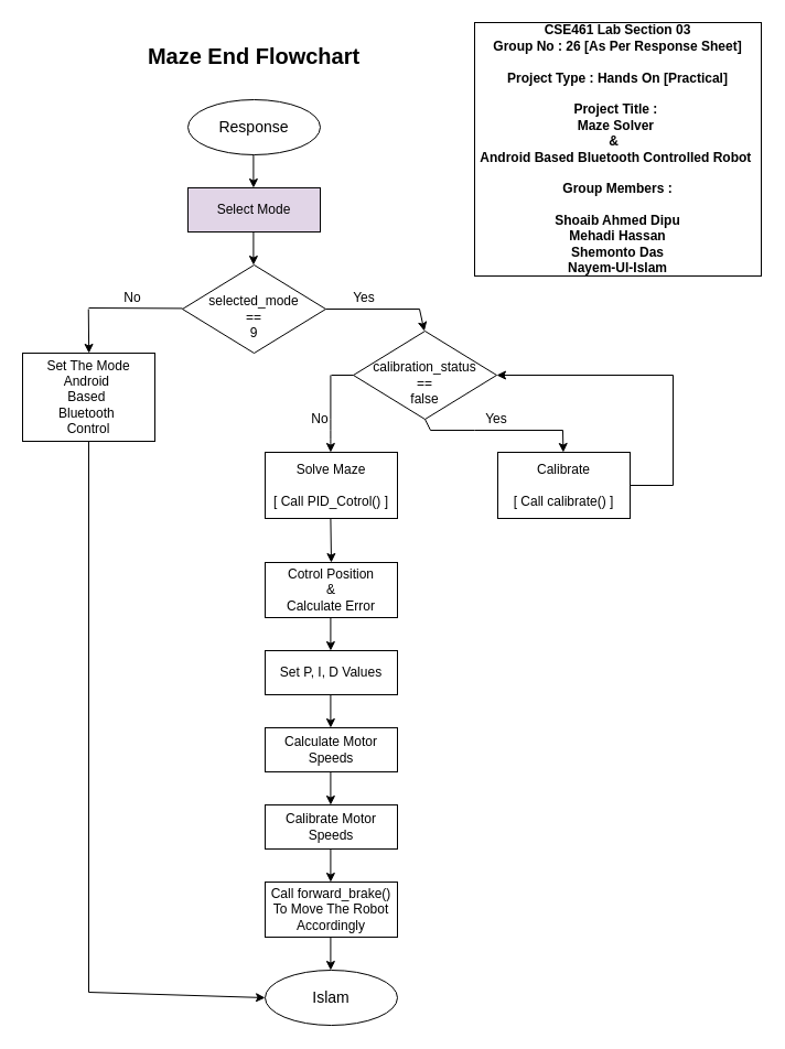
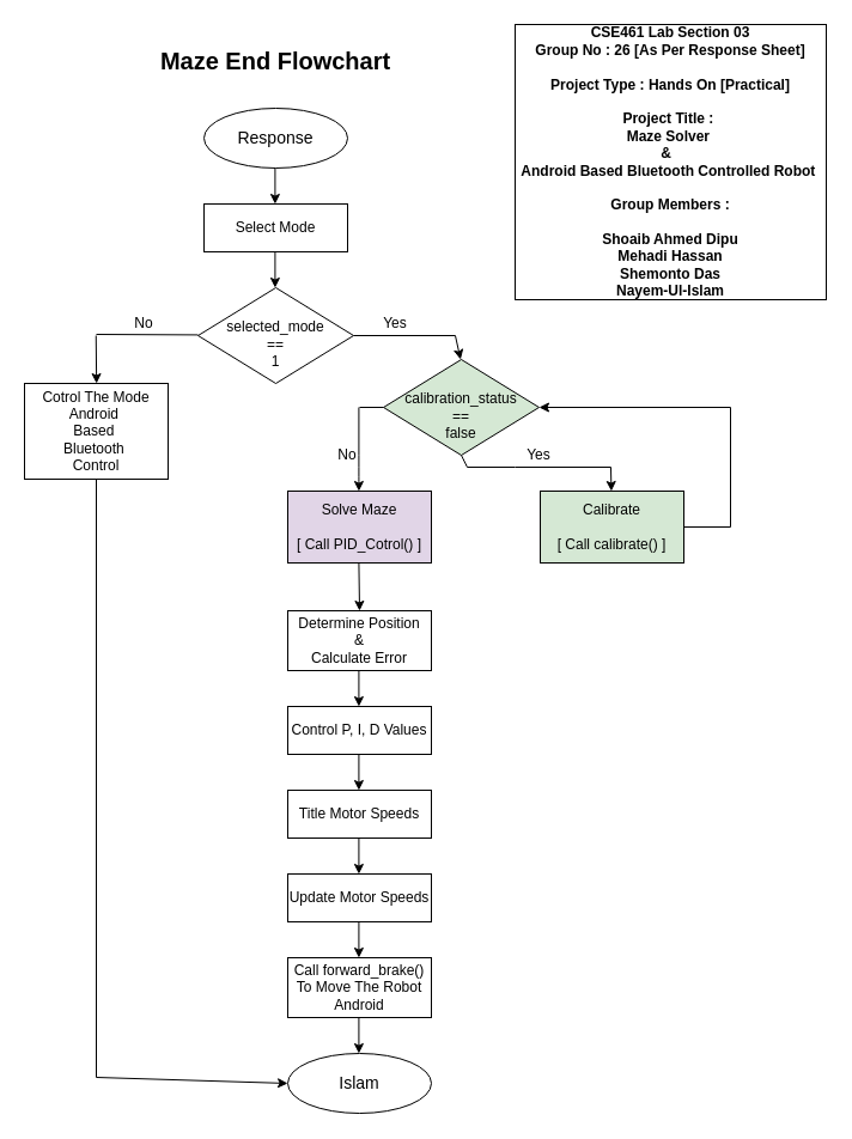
- <mxCell id="2" value="Select Mode" style="rounded=0;whiteSpace=wrap;html=1;fillColor=#e1d5e7;" parent="1" vertex="1"><mxGeometry x="170" y="170" width="120" height="40" as="geometry" /></mxCell>
+ <mxCell id="2" value="Select Mode" style="rounded=0;whiteSpace=wrap;html=1;" parent="1" vertex="1"><mxGeometry x="170" y="170" width="120" height="40" as="geometry" /></mxCell>
- <mxCell id="3" value="&lt;br&gt;selected_mode &lt;br&gt;== &lt;br&gt;9" style="rhombus;whiteSpace=wrap;html=1;" parent="1" vertex="1"><mxGeometry x="165" y="240" width="130" height="80" as="geometry" /></mxCell>
+ <mxCell id="3" value="&lt;br&gt;selected_mode &lt;br&gt;== &lt;br&gt;1" style="rhombus;whiteSpace=wrap;html=1;" parent="1" vertex="1"><mxGeometry x="165" y="240" width="130" height="80" as="geometry" /></mxCell>
- <mxCell id="4" value="&lt;br&gt;calibration_status &lt;br&gt;== &lt;br&gt;false" style="rhombus;whiteSpace=wrap;html=1;" parent="1" vertex="1"><mxGeometry x="320" y="300" width="130" height="80" as="geometry" /></mxCell>
+ <mxCell id="4" value="&lt;br&gt;calibration_status &lt;br&gt;== &lt;br&gt;false" style="rhombus;whiteSpace=wrap;html=1;fillColor=#d5e8d4;" parent="1" vertex="1"><mxGeometry x="320" y="300" width="130" height="80" as="geometry" /></mxCell>
- <mxCell id="13" value="&lt;br&gt;&lt;div&gt;Set The Mode&lt;/div&gt;&lt;div&gt;Android&amp;nbsp;&lt;/div&gt;&lt;div&gt;Based&amp;nbsp;&lt;/div&gt;&lt;div&gt;Bluetooth&amp;nbsp;&lt;/div&gt;&lt;div&gt;Control&lt;/div&gt;&lt;div&gt;&lt;br&gt;&lt;/div&gt;" style="rounded=0;whiteSpace=wrap;html=1;" parent="1" vertex="1"><mxGeometry x="20" y="320" width="120" height="80" as="geometry" /></mxCell>
+ <mxCell id="13" value="&lt;br&gt;&lt;div&gt;Cotrol The Mode&lt;/div&gt;&lt;div&gt;Android&amp;nbsp;&lt;/div&gt;&lt;div&gt;Based&amp;nbsp;&lt;/div&gt;&lt;div&gt;Bluetooth&amp;nbsp;&lt;/div&gt;&lt;div&gt;Control&lt;/div&gt;&lt;div&gt;&lt;br&gt;&lt;/div&gt;" style="rounded=0;whiteSpace=wrap;html=1;" parent="1" vertex="1"><mxGeometry x="20" y="320" width="120" height="80" as="geometry" /></mxCell>
- <mxCell id="6" value="Solve Maze&lt;br&gt;&lt;br&gt;[ Call PID_Cotrol() ]" style="rounded=0;whiteSpace=wrap;html=1;" parent="1" vertex="1"><mxGeometry x="240" y="410" width="120" height="60" as="geometry" /></mxCell>
+ <mxCell id="6" value="Solve Maze&lt;br&gt;&lt;br&gt;[ Call PID_Cotrol() ]" style="rounded=0;whiteSpace=wrap;html=1;fillColor=#e1d5e7;" parent="1" vertex="1"><mxGeometry x="240" y="410" width="120" height="60" as="geometry" /></mxCell>
- <mxCell id="5" value="Calibrate&lt;br&gt;&lt;br&gt;[ Call calibrate() ]" style="rounded=0;whiteSpace=wrap;html=1;" parent="1" vertex="1"><mxGeometry x="451" y="410" width="120" height="60" as="geometry" /></mxCell>
+ <mxCell id="5" value="Calibrate&lt;br&gt;&lt;br&gt;[ Call calibrate() ]" style="rounded=0;whiteSpace=wrap;html=1;fillColor=#d5e8d4;" parent="1" vertex="1"><mxGeometry x="451" y="410" width="120" height="60" as="geometry" /></mxCell>
- <mxCell id="7" value="&lt;div&gt;Cotrol Position&lt;/div&gt;&lt;div&gt;&amp;amp;&lt;/div&gt;&lt;div&gt;Calculate Error&lt;/div&gt;" style="rounded=0;whiteSpace=wrap;html=1;" parent="1" vertex="1"><mxGeometry x="240" y="510" width="120" height="50" as="geometry" /></mxCell>
+ <mxCell id="7" value="&lt;div&gt;Determine Position&lt;/div&gt;&lt;div&gt;&amp;amp;&lt;/div&gt;&lt;div&gt;Calculate Error&lt;/div&gt;" style="rounded=0;whiteSpace=wrap;html=1;" parent="1" vertex="1"><mxGeometry x="240" y="510" width="120" height="50" as="geometry" /></mxCell>
- <mxCell id="8" value="Set P, I, D Values" style="rounded=0;whiteSpace=wrap;html=1;" parent="1" vertex="1"><mxGeometry x="240" y="590" width="120" height="40" as="geometry" /></mxCell>
+ <mxCell id="8" value="Control P, I, D Values" style="rounded=0;whiteSpace=wrap;html=1;" parent="1" vertex="1"><mxGeometry x="240" y="590" width="120" height="40" as="geometry" /></mxCell>
- <mxCell id="9" value="Calculate Motor Speeds" style="rounded=0;whiteSpace=wrap;html=1;" parent="1" vertex="1"><mxGeometry x="240" y="660" width="120" height="40" as="geometry" /></mxCell>
+ <mxCell id="9" value="Title Motor Speeds" style="rounded=0;whiteSpace=wrap;html=1;" parent="1" vertex="1"><mxGeometry x="240" y="660" width="120" height="40" as="geometry" /></mxCell>
- <mxCell id="10" value="Calibrate Motor Speeds" style="rounded=0;whiteSpace=wrap;html=1;" parent="1" vertex="1"><mxGeometry x="240" y="730" width="120" height="40" as="geometry" /></mxCell>
+ <mxCell id="10" value="Update Motor Speeds" style="rounded=0;whiteSpace=wrap;html=1;" parent="1" vertex="1"><mxGeometry x="240" y="730" width="120" height="40" as="geometry" /></mxCell>
- <mxCell id="11" value="Call forward_brake() To Move The Robot Accordingly" style="rounded=0;whiteSpace=wrap;html=1;" parent="1" vertex="1"><mxGeometry x="240" y="800" width="120" height="50" as="geometry" /></mxCell>
+ <mxCell id="11" value="Call forward_brake() To Move The Robot Android" style="rounded=0;whiteSpace=wrap;html=1;" parent="1" vertex="1"><mxGeometry x="240" y="800" width="120" height="50" as="geometry" /></mxCell>
